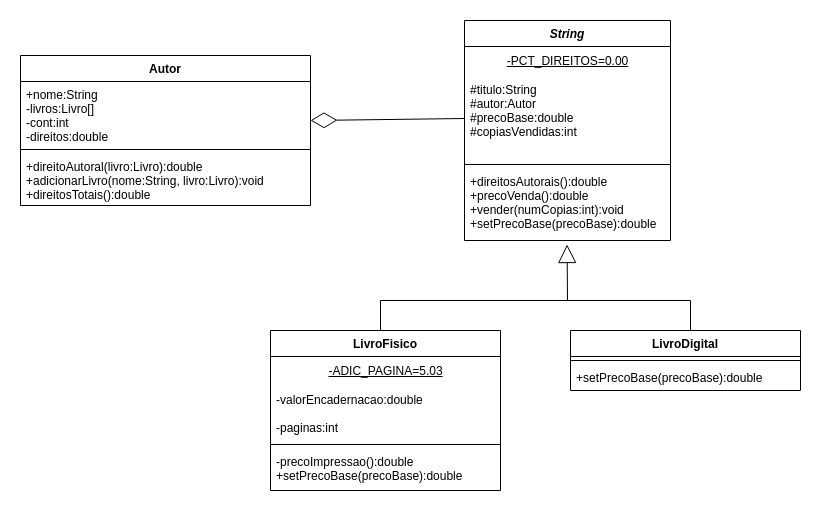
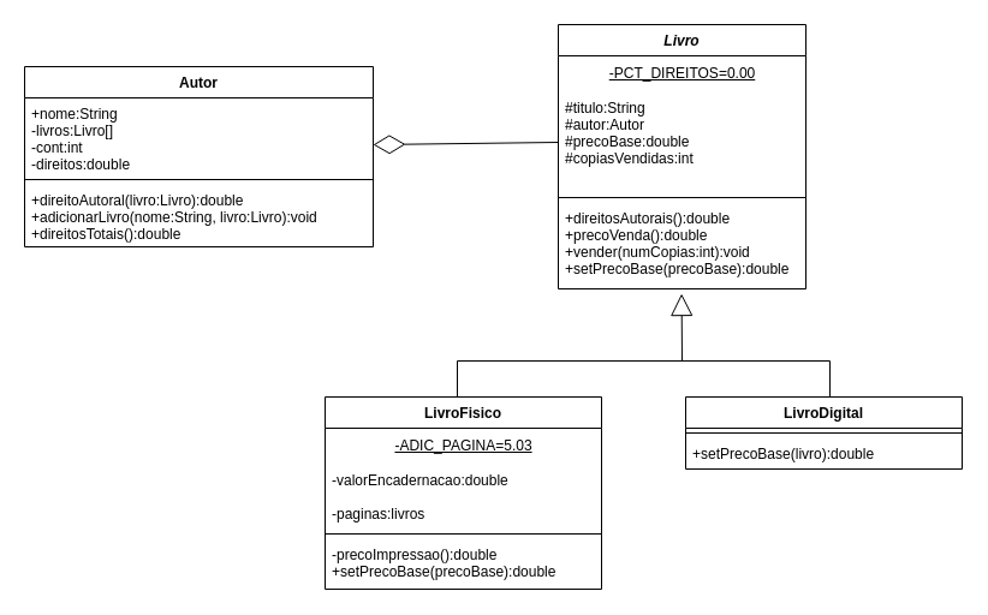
- <mxCell id="6" value="String" style="swimlane;fontStyle=3;align=center;verticalAlign=top;childLayout=stackLayout;horizontal=1;startSize=26;horizontalStack=0;resizeParent=1;resizeParentMax=0;resizeLast=0;collapsible=1;marginBottom=0;" vertex="1" parent="1"><mxGeometry x="464" y="20" width="206" height="220" as="geometry" /></mxCell>
+ <mxCell id="6" value="Livro" style="swimlane;fontStyle=3;align=center;verticalAlign=top;childLayout=stackLayout;horizontal=1;startSize=26;horizontalStack=0;resizeParent=1;resizeParentMax=0;resizeLast=0;collapsible=1;marginBottom=0;" vertex="1" parent="1"><mxGeometry x="464" y="20" width="206" height="220" as="geometry" /></mxCell>
- <mxCell id="13" value="+setPrecoBase(precoBase):double" style="text;strokeColor=none;fillColor=none;align=left;verticalAlign=top;spacingLeft=4;spacingRight=4;overflow=hidden;rotatable=0;points=[[0,0.5],[1,0.5]];portConstraint=eastwest;" vertex="1" parent="11"><mxGeometry y="34" width="230" height="26" as="geometry" /></mxCell>
+ <mxCell id="13" value="+setPrecoBase(livro):double" style="text;strokeColor=none;fillColor=none;align=left;verticalAlign=top;spacingLeft=4;spacingRight=4;overflow=hidden;rotatable=0;points=[[0,0.5],[1,0.5]];portConstraint=eastwest;" vertex="1" parent="11"><mxGeometry y="34" width="230" height="26" as="geometry" /></mxCell>
- <mxCell id="17" value="-valorEncadernacao:double&#10;&#10;-paginas:int" style="text;strokeColor=none;fillColor=none;align=left;verticalAlign=top;spacingLeft=4;spacingRight=4;overflow=hidden;rotatable=0;points=[[0,0.5],[1,0.5]];portConstraint=eastwest;" vertex="1" parent="15"><mxGeometry y="56" width="230" height="54" as="geometry" /></mxCell>
+ <mxCell id="17" value="-valorEncadernacao:double&#10;&#10;-paginas:livros" style="text;strokeColor=none;fillColor=none;align=left;verticalAlign=top;spacingLeft=4;spacingRight=4;overflow=hidden;rotatable=0;points=[[0,0.5],[1,0.5]];portConstraint=eastwest;" vertex="1" parent="15"><mxGeometry y="56" width="230" height="54" as="geometry" /></mxCell>
